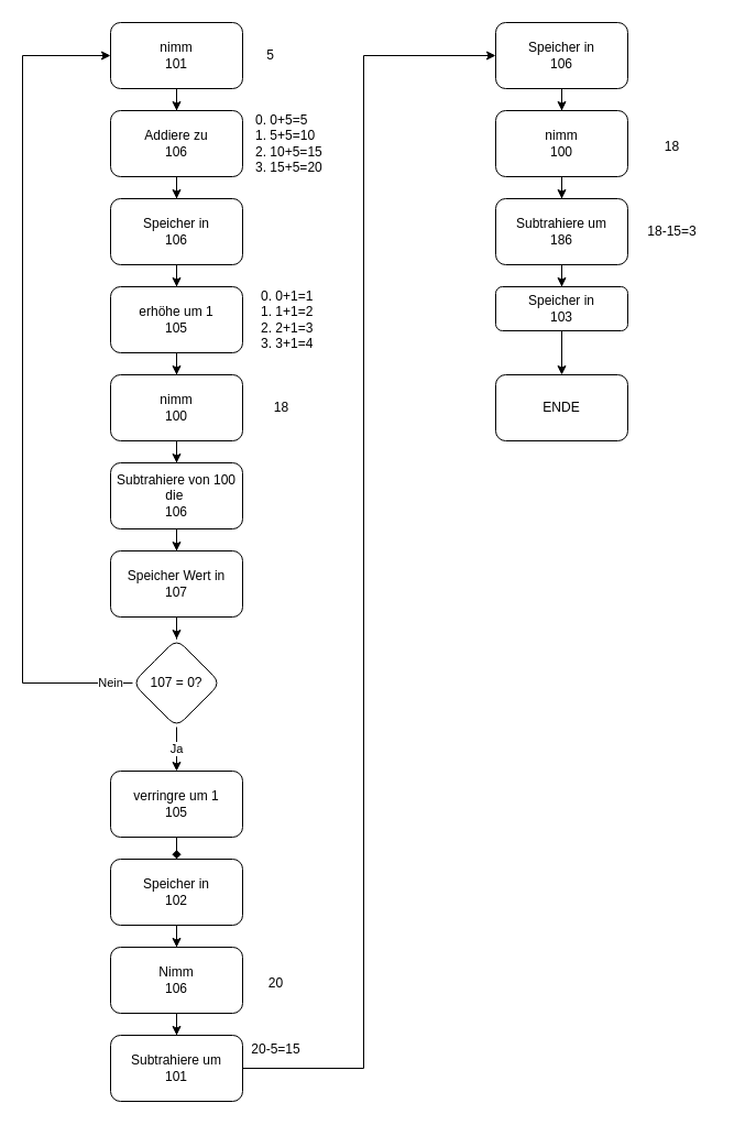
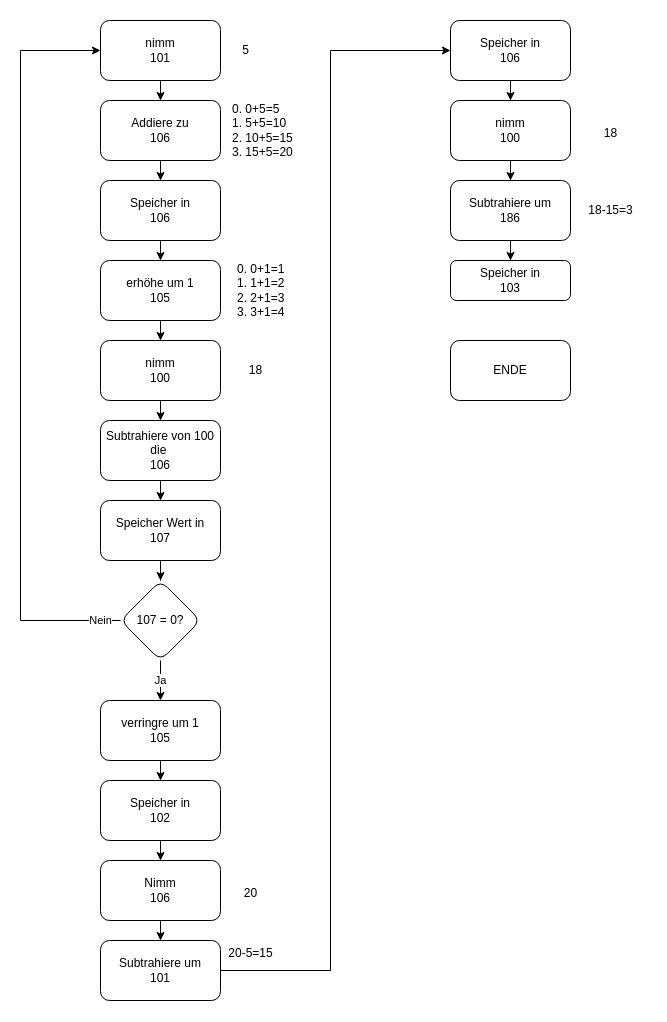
- <mxCell id="33" value="" style="edgeStyle=orthogonalEdgeStyle;rounded=0;orthogonalLoop=1;jettySize=auto;html=1;" edge="1" parent="1" source="34" target="35"><mxGeometry relative="1" as="geometry" /></mxCell>
- <mxCell id="19" value="" style="edgeStyle=orthogonalEdgeStyle;rounded=0;orthogonalLoop=1;jettySize=auto;html=1;endArrow=diamond;" edge="1" parent="1" source="20" target="22"><mxGeometry relative="1" as="geometry" /></mxCell>
+ <mxCell id="19" value="" style="edgeStyle=orthogonalEdgeStyle;rounded=0;orthogonalLoop=1;jettySize=auto;html=1;" edge="1" parent="1" source="20" target="22"><mxGeometry relative="1" as="geometry" /></mxCell>
